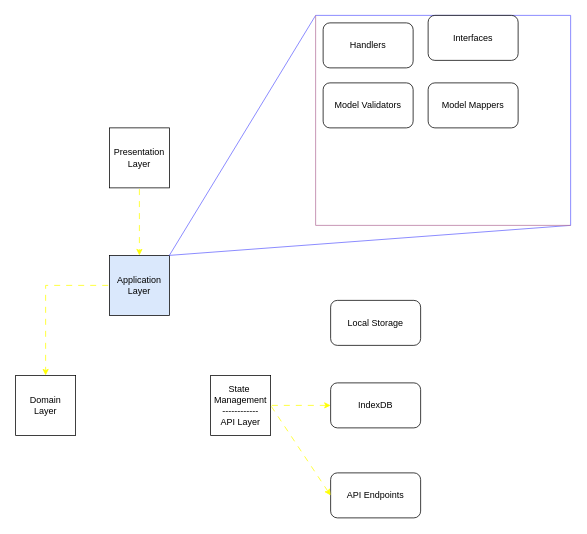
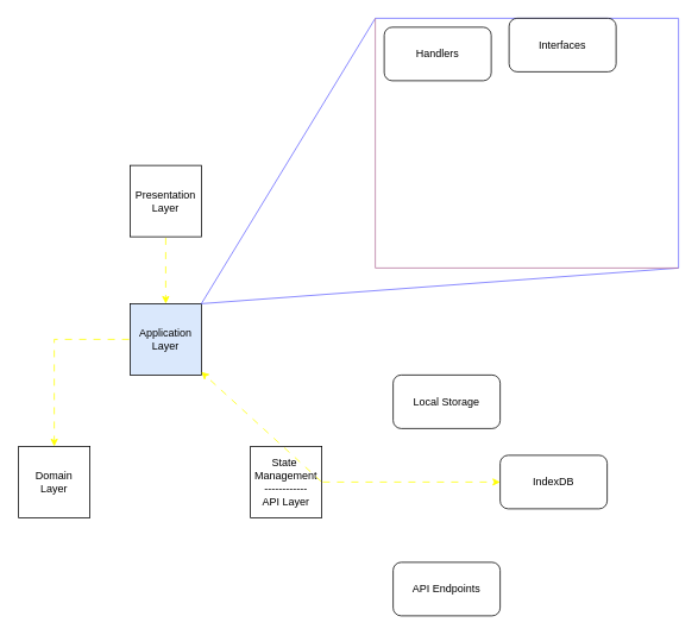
- <mxCell id="22" value="Model Validators" style="rounded=1;whiteSpace=wrap;html=1;" vertex="1" parent="1"><mxGeometry x="430" y="110" width="120" height="60" as="geometry" /></mxCell>
- <mxCell id="21" value="Model Mappers" style="rounded=1;whiteSpace=wrap;html=1;" vertex="1" parent="1"><mxGeometry x="570" y="110" width="120" height="60" as="geometry" /></mxCell>
- <mxCell id="2" value="Presentation&lt;div&gt;Layer&lt;/div&gt;" style="whiteSpace=wrap;html=1;aspect=fixed;" vertex="1" parent="1"><mxGeometry x="145" y="170" width="80" height="80" as="geometry" /></mxCell>
+ <mxCell id="2" value="Presentation&lt;div&gt;Layer&lt;/div&gt;" style="whiteSpace=wrap;html=1;aspect=fixed;" vertex="1" parent="1"><mxGeometry x="145" y="185" width="80" height="80" as="geometry" /></mxCell>
- <mxCell id="8" value="Local Storage" style="rounded=1;whiteSpace=wrap;html=1;" vertex="1" parent="1"><mxGeometry x="440" y="400" width="120" height="60" as="geometry" /></mxCell>
+ <mxCell id="8" value="Local Storage" style="rounded=1;whiteSpace=wrap;html=1;" vertex="1" parent="1"><mxGeometry x="440" y="420" width="120" height="60" as="geometry" /></mxCell>
- <mxCell id="9" value="IndexDB" style="rounded=1;whiteSpace=wrap;html=1;" vertex="1" parent="1"><mxGeometry x="440" y="510" width="120" height="60" as="geometry" /></mxCell>
+ <mxCell id="9" value="IndexDB" style="rounded=1;whiteSpace=wrap;html=1;" vertex="1" parent="1"><mxGeometry x="560" y="510" width="120" height="60" as="geometry" /></mxCell>
- <mxCell id="12" value="" style="endArrow=classic;html=1;rounded=0;exitX=1;exitY=0.5;exitDx=0;exitDy=0;entryX=0;entryY=0.5;entryDx=0;entryDy=0;flowAnimation=1;strokeColor=#FFFF00;" edge="1" parent="1" source="3" target="10"><mxGeometry width="50" height="50" relative="1" as="geometry"><mxPoint x="370" y="550" as="sourcePoint" /><mxPoint x="450" y="440" as="targetPoint" /></mxGeometry></mxCell>
+ <mxCell id="12" value="" style="endArrow=classic;html=1;rounded=0;exitX=1;exitY=0.5;exitDx=0;exitDy=0;flowAnimation=1;strokeColor=#FFFF00;" edge="1" parent="1" source="3" target="4"><mxGeometry width="50" height="50" relative="1" as="geometry"><mxPoint x="370" y="550" as="sourcePoint" /><mxPoint x="450" y="440" as="targetPoint" /></mxGeometry></mxCell>
